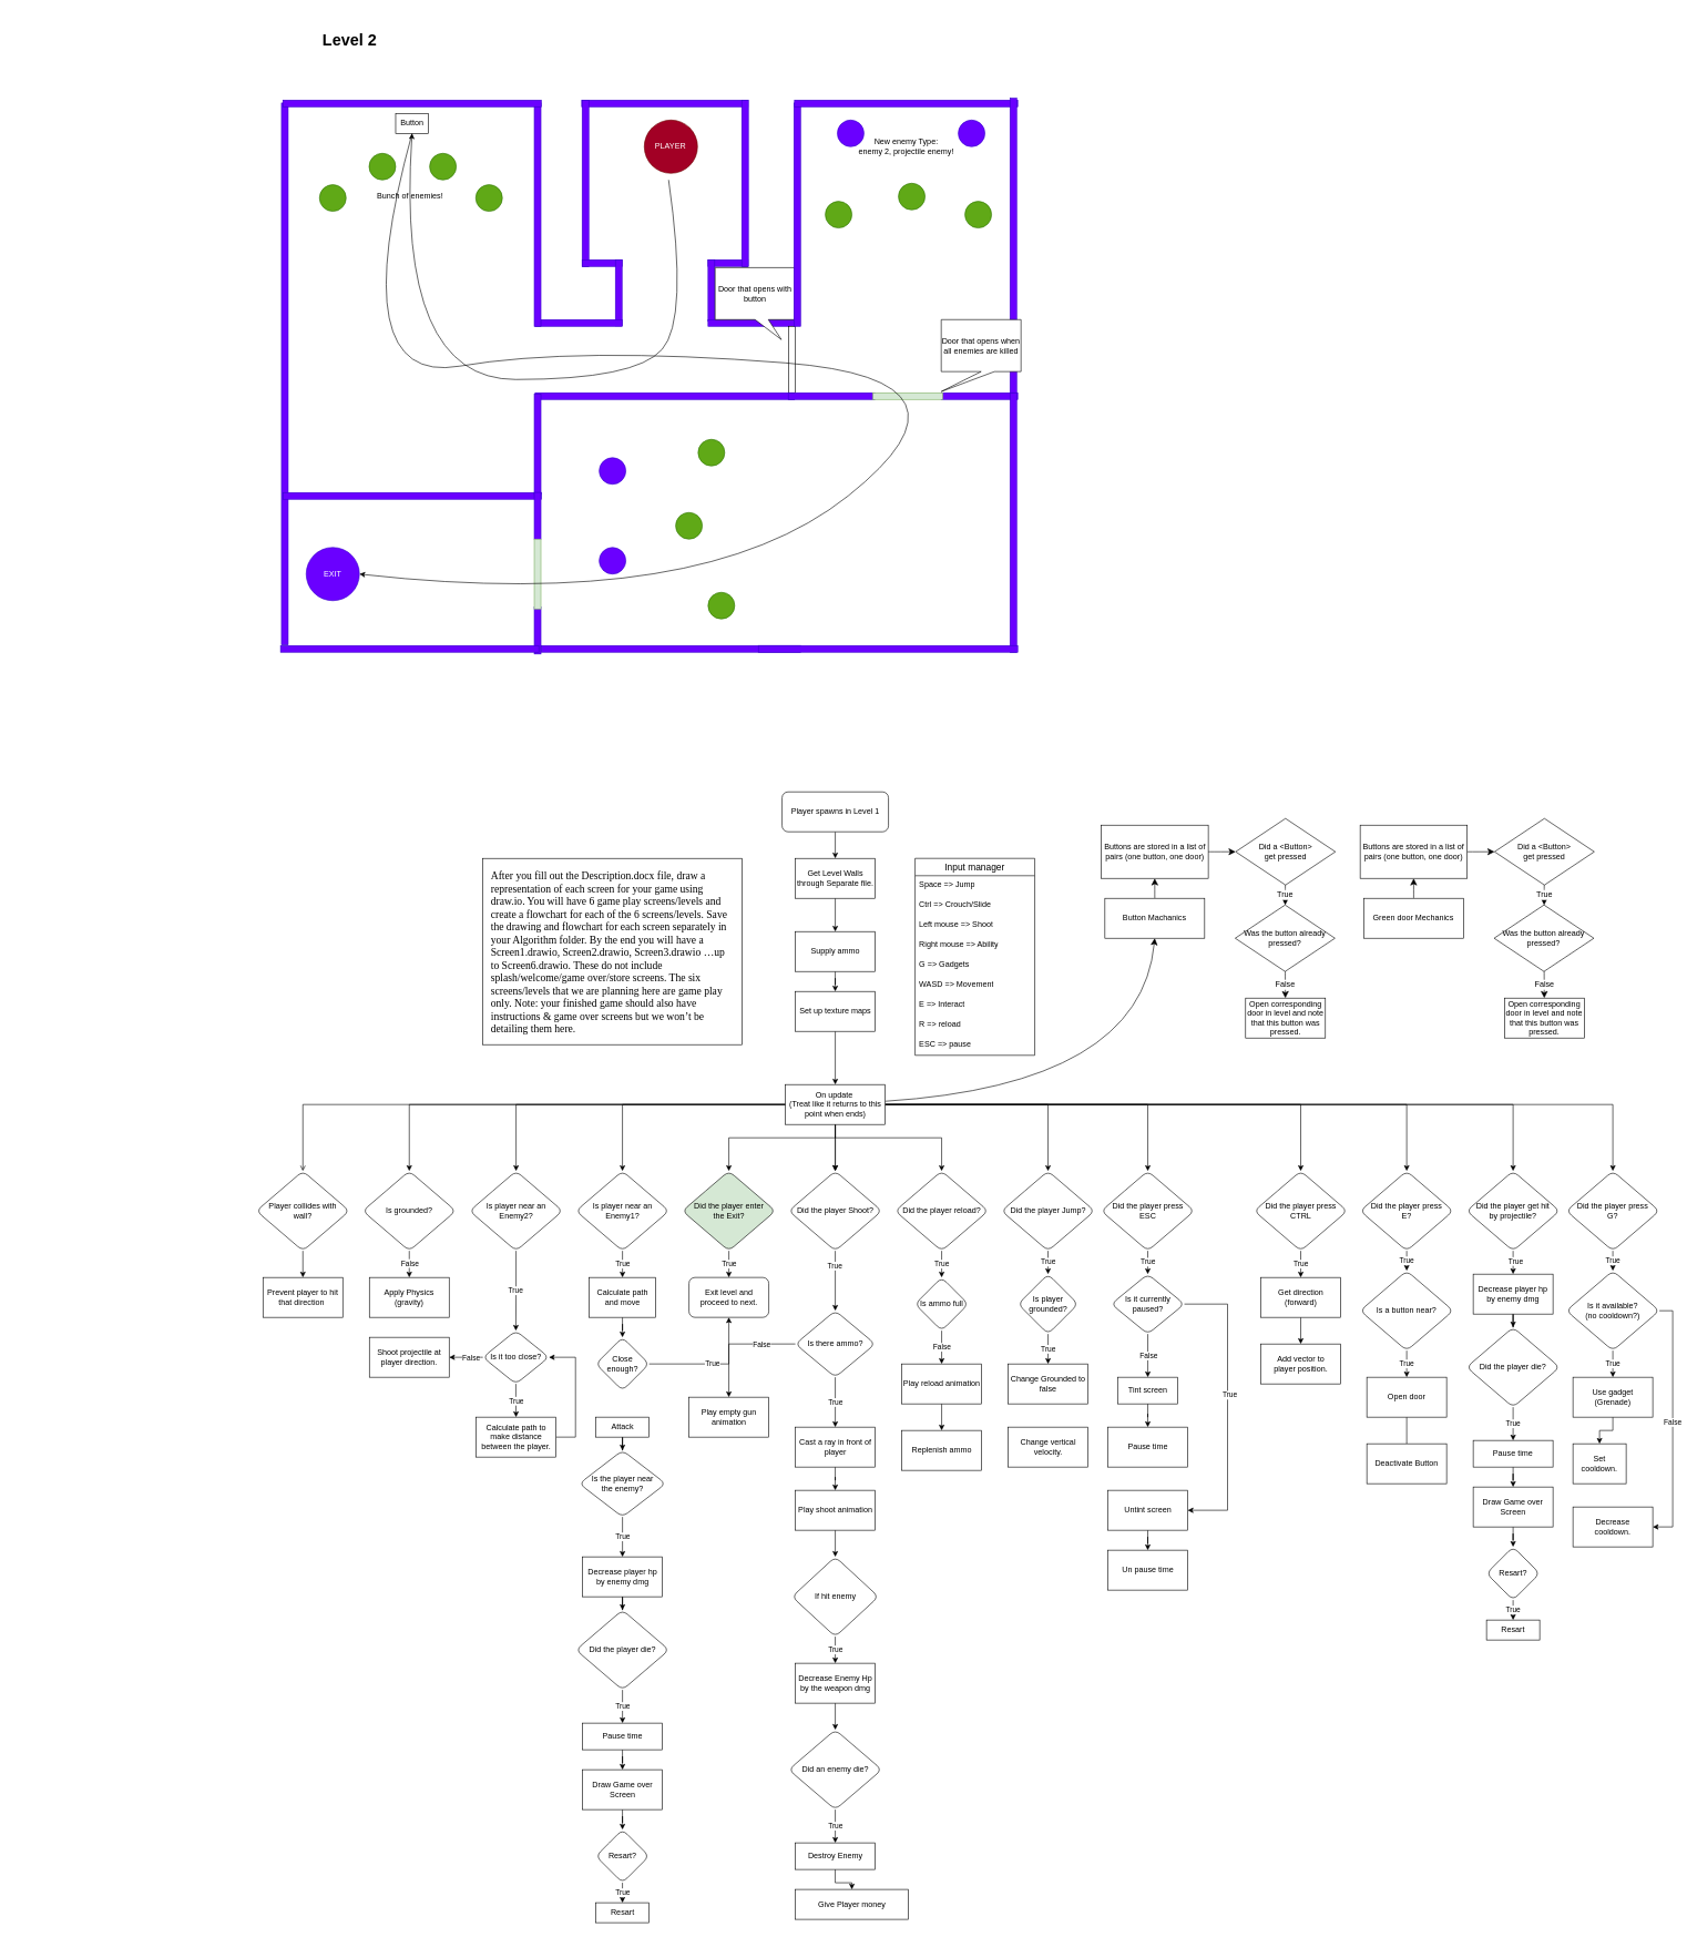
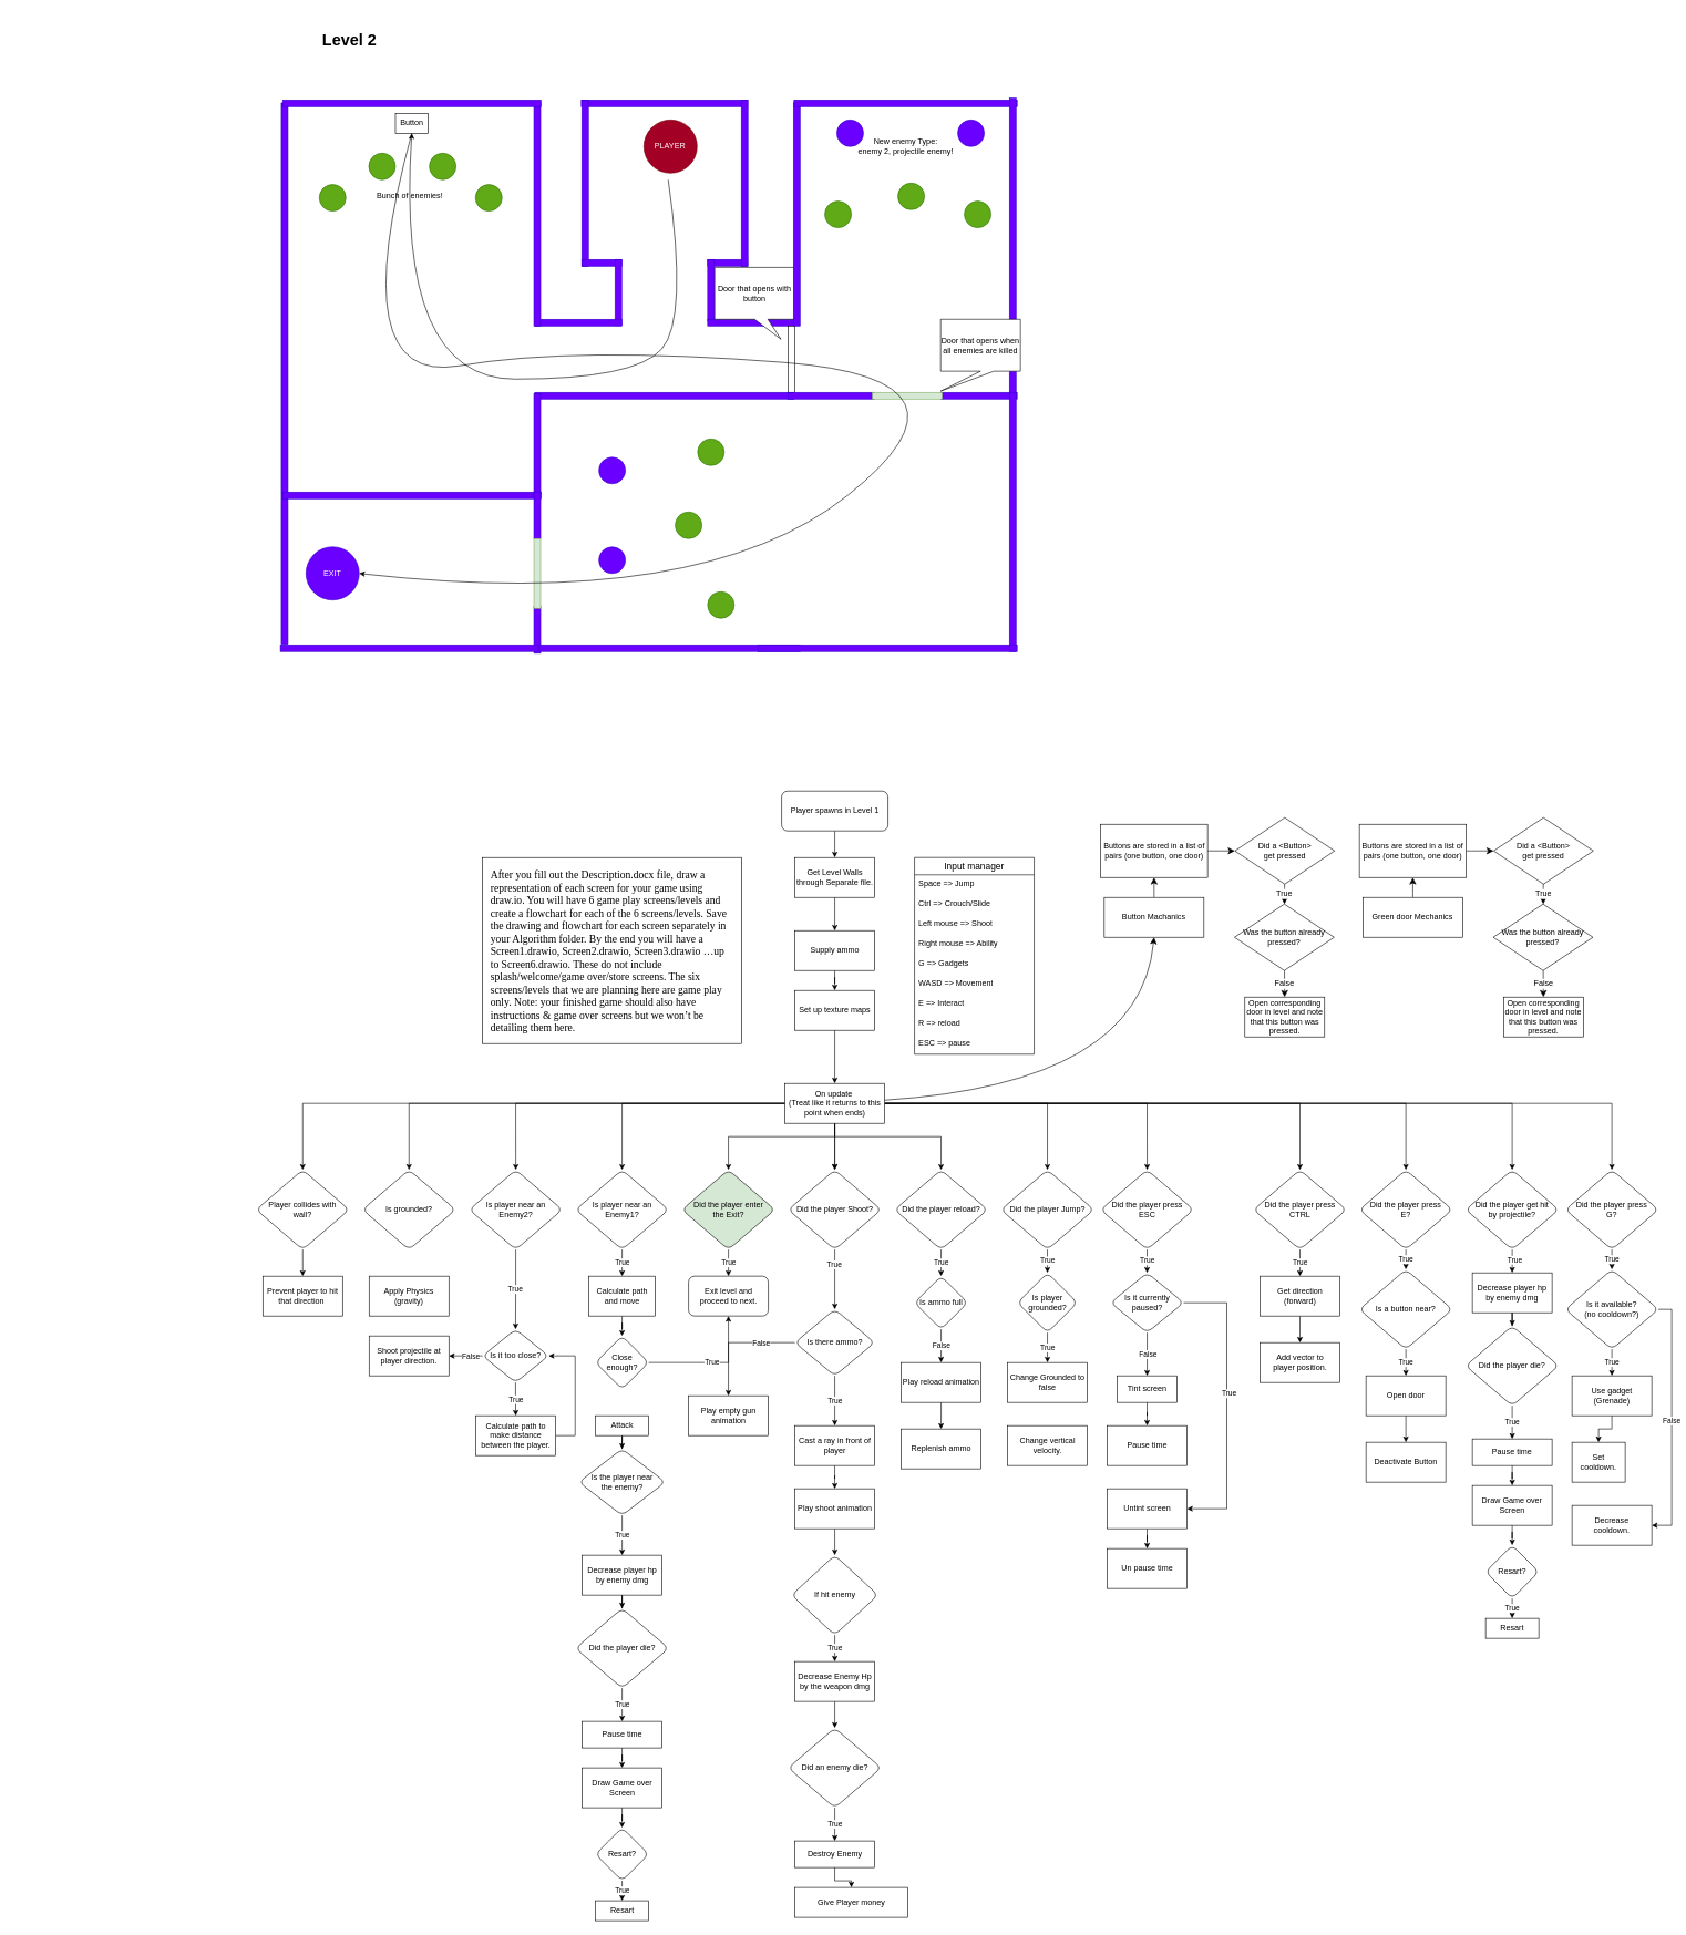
- <mxCell id="31" style="edgeStyle=orthogonalEdgeStyle;rounded=0;orthogonalLoop=1;jettySize=auto;html=1;entryX=0.5;entryY=0;entryDx=0;entryDy=0;endArrow=open;" parent="1" source="33" target="211" edge="1"><mxGeometry relative="1" as="geometry" /></mxCell>
+ <mxCell id="31" style="edgeStyle=orthogonalEdgeStyle;rounded=0;orthogonalLoop=1;jettySize=auto;html=1;entryX=0.5;entryY=0;entryDx=0;entryDy=0;" parent="1" source="33" target="211" edge="1"><mxGeometry relative="1" as="geometry" /></mxCell>
- <mxCell id="89" style="edgeStyle=orthogonalEdgeStyle;rounded=0;orthogonalLoop=1;jettySize=auto;html=1;" parent="1" source="91" target="17" edge="1"><mxGeometry relative="1" as="geometry" /></mxCell>
- <mxCell id="90" value="False" style="edgeLabel;html=1;align=center;verticalAlign=middle;resizable=0;points=[];" parent="89" vertex="1" connectable="0"><mxGeometry x="-0.102" relative="1" as="geometry"><mxPoint as="offset" /></mxGeometry></mxCell>
- <mxCell id="172" value="" style="edgeStyle=orthogonalEdgeStyle;rounded=0;orthogonalLoop=1;jettySize=auto;html=1;endArrow=none;" parent="1" source="173" target="174" edge="1"><mxGeometry relative="1" as="geometry" /></mxCell>
+ <mxCell id="172" value="" style="edgeStyle=orthogonalEdgeStyle;rounded=0;orthogonalLoop=1;jettySize=auto;html=1;" parent="1" source="173" target="174" edge="1"><mxGeometry relative="1" as="geometry" /></mxCell>
